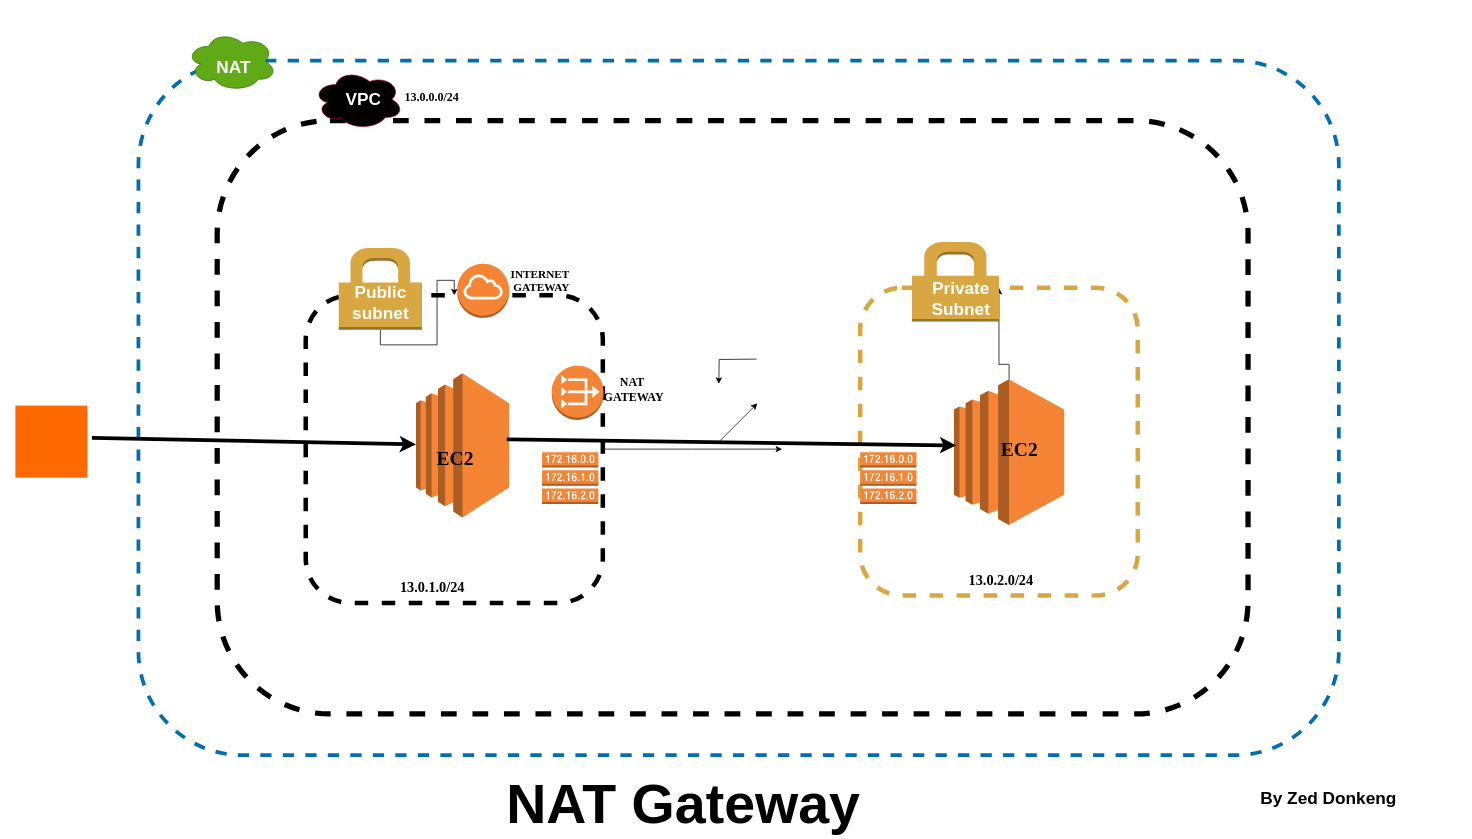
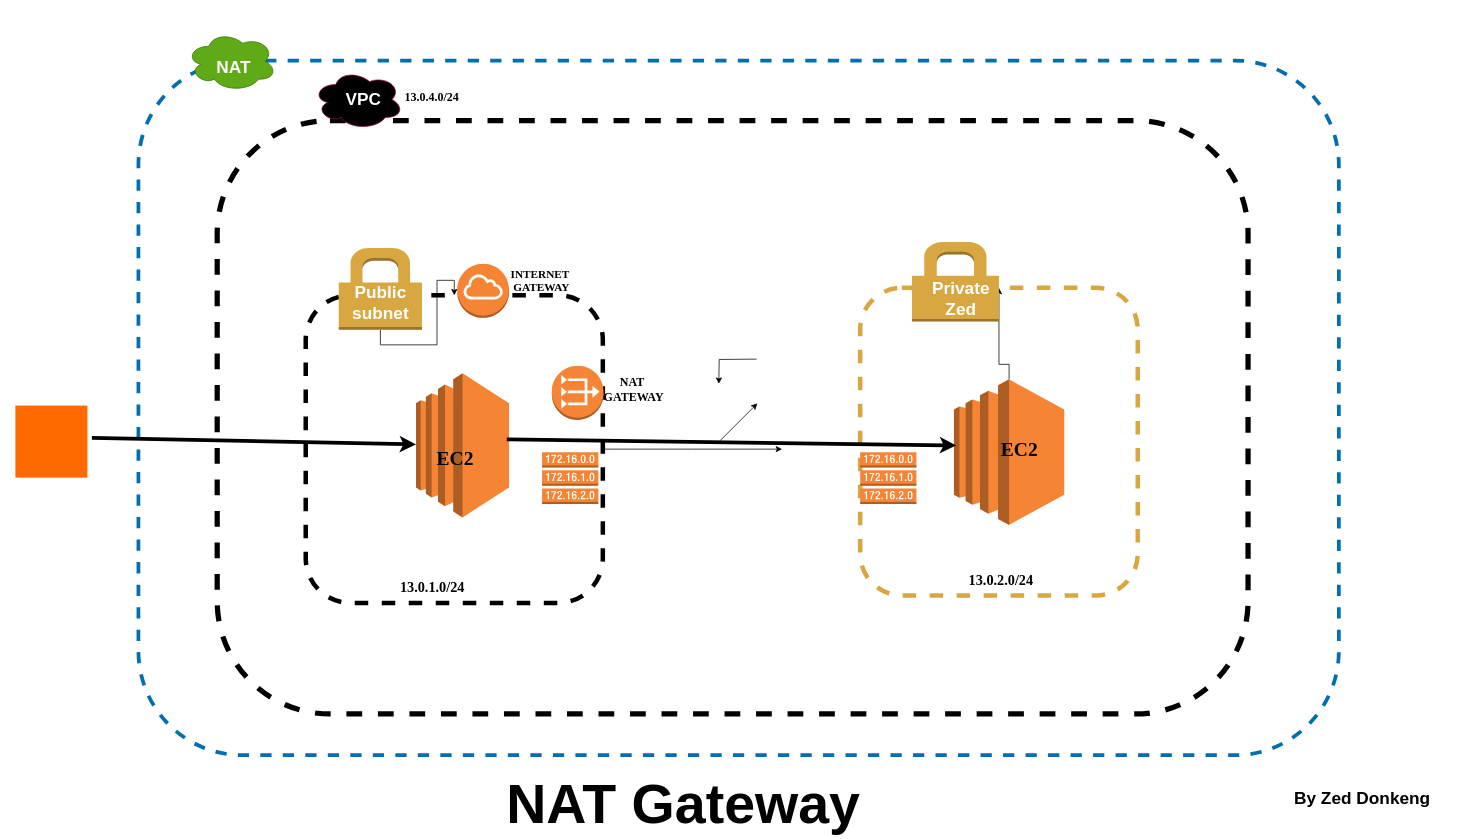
- <mxCell id="30" value="13.0.0.0/24" style="text;html=1;align=left;verticalAlign=middle;whiteSpace=wrap;rounded=0;fontColor=light-dark(#000000,#000000);fontStyle=1;fontSize=16;fontFamily=Comic Sans MS;" vertex="1" parent="1"><mxGeometry x="537" y="114" width="121" height="30" as="geometry" /></mxCell>
+ <mxCell id="30" value="13.0.4.0/24" style="text;html=1;align=left;verticalAlign=middle;whiteSpace=wrap;rounded=0;fontColor=light-dark(#000000,#000000);fontStyle=1;fontSize=16;fontFamily=Comic Sans MS;" vertex="1" parent="1"><mxGeometry x="537" y="114" width="121" height="30" as="geometry" /></mxCell>
- <mxCell id="24" value="Private&lt;div&gt;Subnet&lt;/div&gt;" style="text;html=1;align=center;verticalAlign=middle;whiteSpace=wrap;rounded=0;fontColor=light-dark(#FFFFFF,#FBFFFB);fontStyle=1;spacing=4;fontSize=23;" vertex="1" parent="1"><mxGeometry x="1180" y="334" width="201" height="127" as="geometry" /></mxCell>
+ <mxCell id="24" value="Private&lt;div&gt;Zed&lt;/div&gt;" style="text;html=1;align=center;verticalAlign=middle;whiteSpace=wrap;rounded=0;fontColor=light-dark(#FFFFFF,#FBFFFB);fontStyle=1;spacing=4;fontSize=23;" vertex="1" parent="1"><mxGeometry x="1180" y="334" width="201" height="127" as="geometry" /></mxCell>
- <mxCell id="37" value="&lt;font style=&quot;font-size: 23px;&quot;&gt;&lt;b&gt;By Zed Donkeng&lt;/b&gt;&lt;/font&gt;" style="text;html=1;align=center;verticalAlign=middle;whiteSpace=wrap;rounded=0;fontColor=light-dark(#000000,#000000);" vertex="1" parent="1"><mxGeometry x="1646" y="1032" width="249" height="64" as="geometry" /></mxCell>
+ <mxCell id="37" value="&lt;font style=&quot;font-size: 23px;&quot;&gt;&lt;b&gt;By Zed Donkeng&lt;/b&gt;&lt;/font&gt;" style="text;html=1;align=center;verticalAlign=middle;whiteSpace=wrap;rounded=0;fontColor=light-dark(#000000,#000000);" vertex="1" parent="1"><mxGeometry x="1691" y="1032" width="249" height="64" as="geometry" /></mxCell>
